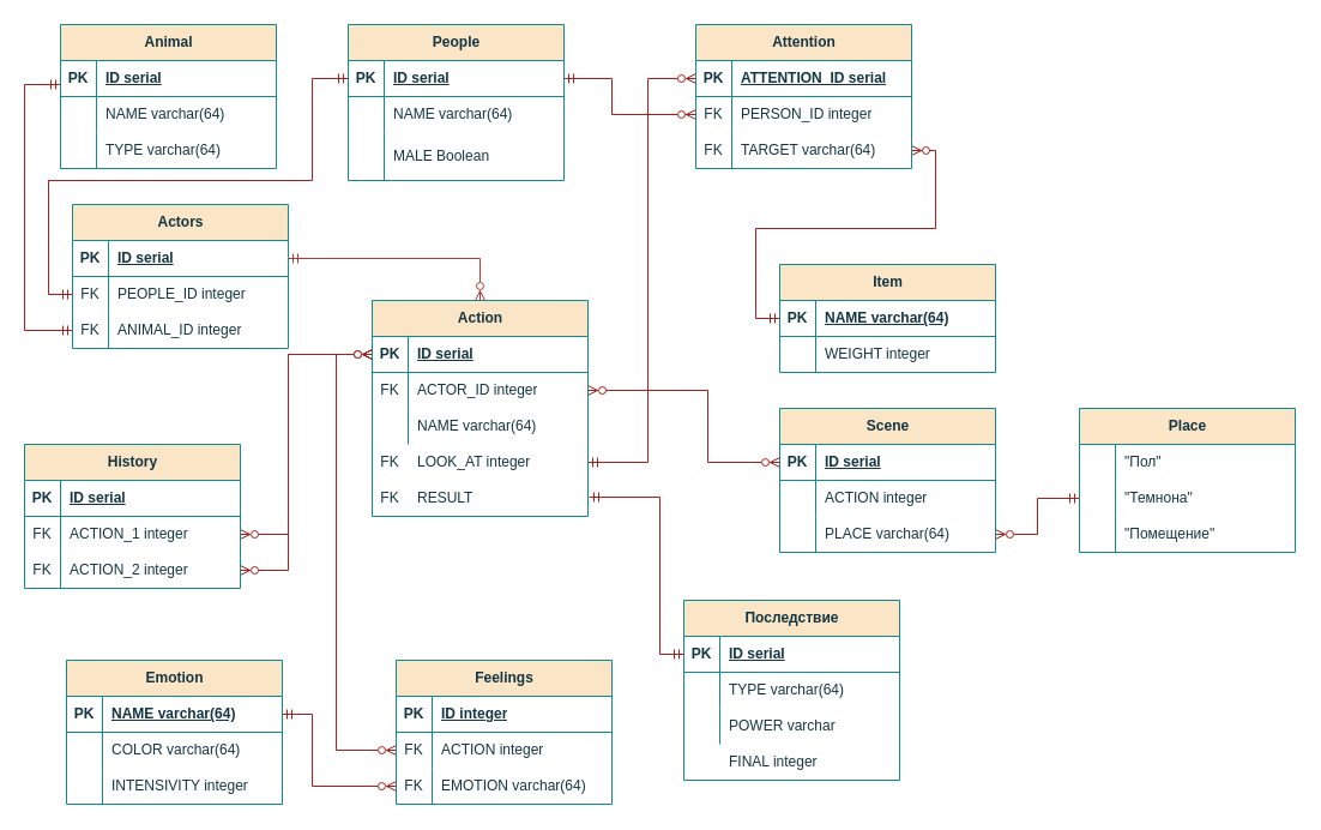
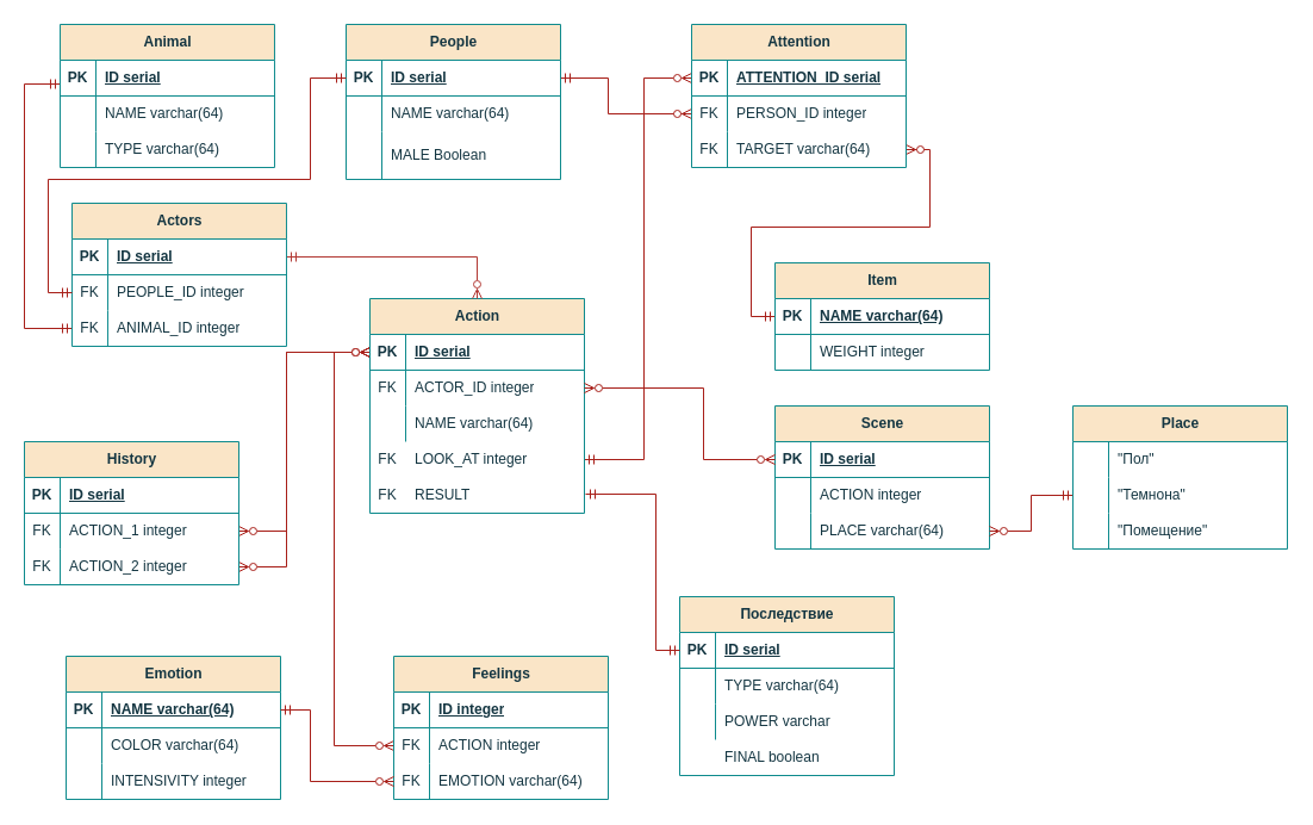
- <mxCell id="141" value="FINAL integer" style="shape=partialRectangle;connectable=0;fillColor=none;top=0;left=0;bottom=0;right=0;align=left;spacingLeft=6;overflow=hidden;whiteSpace=wrap;html=1;labelBackgroundColor=none;strokeColor=#0F8B8D;fontColor=#143642;" vertex="1" parent="139"><mxGeometry x="30" width="150" height="30" as="geometry"><mxRectangle width="150" height="30" as="alternateBounds" /></mxGeometry></mxCell>
+ <mxCell id="141" value="FINAL boolean" style="shape=partialRectangle;connectable=0;fillColor=none;top=0;left=0;bottom=0;right=0;align=left;spacingLeft=6;overflow=hidden;whiteSpace=wrap;html=1;labelBackgroundColor=none;strokeColor=#0F8B8D;fontColor=#143642;" vertex="1" parent="139"><mxGeometry x="30" width="150" height="30" as="geometry"><mxRectangle width="150" height="30" as="alternateBounds" /></mxGeometry></mxCell>
